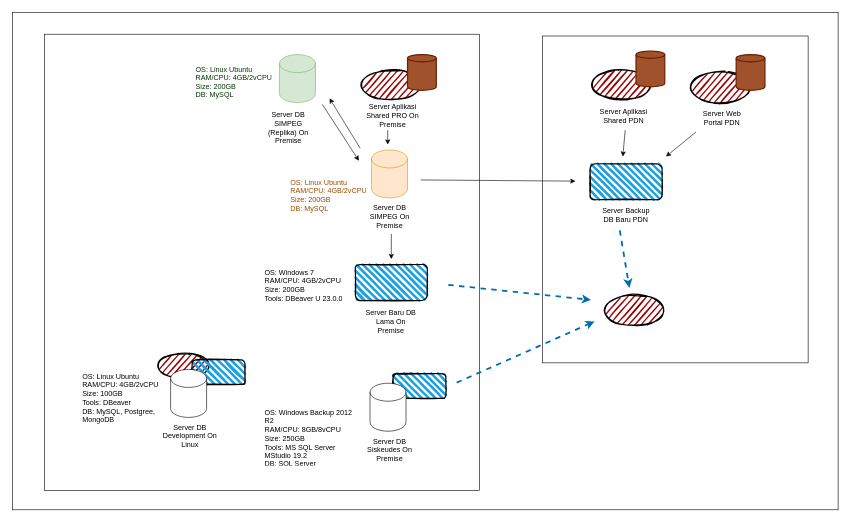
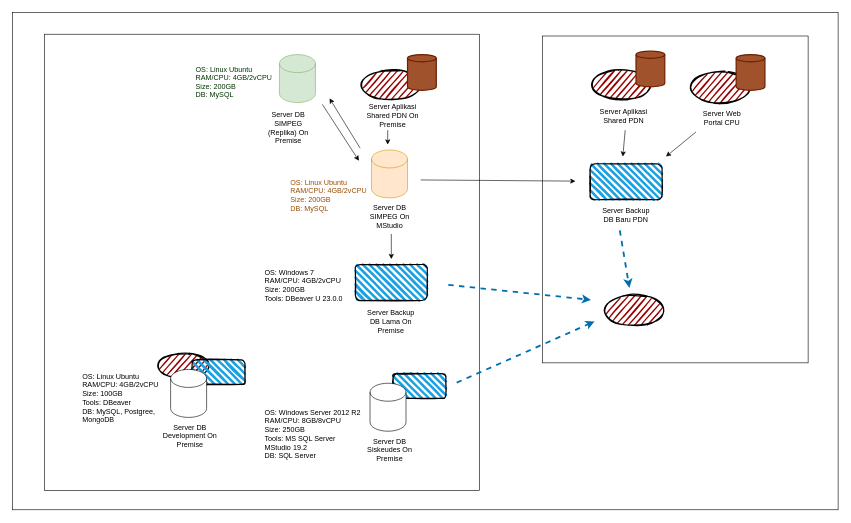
- <mxCell id="31" value="Server Aplikasi Shared PRO On Premise" style="text;html=1;align=center;verticalAlign=middle;whiteSpace=wrap;rounded=0;" vertex="1" parent="1"><mxGeometry x="606" y="177" width="97" height="30" as="geometry" /></mxCell>
+ <mxCell id="31" value="Server Aplikasi Shared PDN On Premise" style="text;html=1;align=center;verticalAlign=middle;whiteSpace=wrap;rounded=0;" vertex="1" parent="1"><mxGeometry x="606" y="177" width="97" height="30" as="geometry" /></mxCell>
- <mxCell id="40" value="Server Web Portal PDN" style="text;html=1;align=center;verticalAlign=middle;whiteSpace=wrap;rounded=0;" vertex="1" parent="1"><mxGeometry x="1155" y="181" width="97" height="30" as="geometry" /></mxCell>
+ <mxCell id="40" value="Server Web Portal CPU" style="text;html=1;align=center;verticalAlign=middle;whiteSpace=wrap;rounded=0;" vertex="1" parent="1"><mxGeometry x="1155" y="181" width="97" height="30" as="geometry" /></mxCell>
- <mxCell id="14" value="Server DB SIMPEG On Premise" style="text;html=1;align=center;verticalAlign=middle;whiteSpace=wrap;rounded=0;" vertex="1" parent="1"><mxGeometry x="600.5" y="345" width="97" height="30" as="geometry" /></mxCell>
+ <mxCell id="14" value="Server DB SIMPEG On MStudio" style="text;html=1;align=center;verticalAlign=middle;whiteSpace=wrap;rounded=0;" vertex="1" parent="1"><mxGeometry x="600.5" y="345" width="97" height="30" as="geometry" /></mxCell>
- <mxCell id="7" value="&lt;div&gt;Server Baru DB Lama On Premise&lt;/div&gt;" style="text;html=1;align=center;verticalAlign=middle;whiteSpace=wrap;rounded=0;" vertex="1" parent="1"><mxGeometry x="603" y="520" width="97" height="30" as="geometry" /></mxCell>
+ <mxCell id="7" value="&lt;div&gt;Server Backup DB Lama On Premise&lt;/div&gt;" style="text;html=1;align=center;verticalAlign=middle;whiteSpace=wrap;rounded=0;" vertex="1" parent="1"><mxGeometry x="603" y="520" width="97" height="30" as="geometry" /></mxCell>
- <mxCell id="12" value="&lt;div&gt;OS: Windows Backup 2012 R2&lt;/div&gt;&lt;div&gt;RAM/CPU: 8GB/8vCPU&lt;/div&gt;&lt;div&gt;Size: 250GB&lt;br&gt;&lt;/div&gt;&lt;div&gt;Tools: MS SQL Server MStudio 19.2&lt;/div&gt;&lt;div&gt;DB: SQL Server&lt;br&gt;&lt;/div&gt;" style="text;html=1;whiteSpace=wrap;overflow=hidden;rounded=0;" vertex="1" parent="1"><mxGeometry x="439" y="673" width="166" height="100" as="geometry" /></mxCell>
+ <mxCell id="12" value="&lt;div&gt;OS: Windows Server 2012 R2&lt;/div&gt;&lt;div&gt;RAM/CPU: 8GB/8vCPU&lt;/div&gt;&lt;div&gt;Size: 250GB&lt;br&gt;&lt;/div&gt;&lt;div&gt;Tools: MS SQL Server MStudio 19.2&lt;/div&gt;&lt;div&gt;DB: SQL Server&lt;br&gt;&lt;/div&gt;" style="text;html=1;whiteSpace=wrap;overflow=hidden;rounded=0;" vertex="1" parent="1"><mxGeometry x="439" y="673" width="166" height="100" as="geometry" /></mxCell>
- <mxCell id="23" value="Server DB Development On Linux" style="text;html=1;align=center;verticalAlign=middle;whiteSpace=wrap;rounded=0;" vertex="1" parent="1"><mxGeometry x="268" y="711" width="97" height="30" as="geometry" /></mxCell>
+ <mxCell id="23" value="Server DB Development On Premise" style="text;html=1;align=center;verticalAlign=middle;whiteSpace=wrap;rounded=0;" vertex="1" parent="1"><mxGeometry x="268" y="711" width="97" height="30" as="geometry" /></mxCell>
